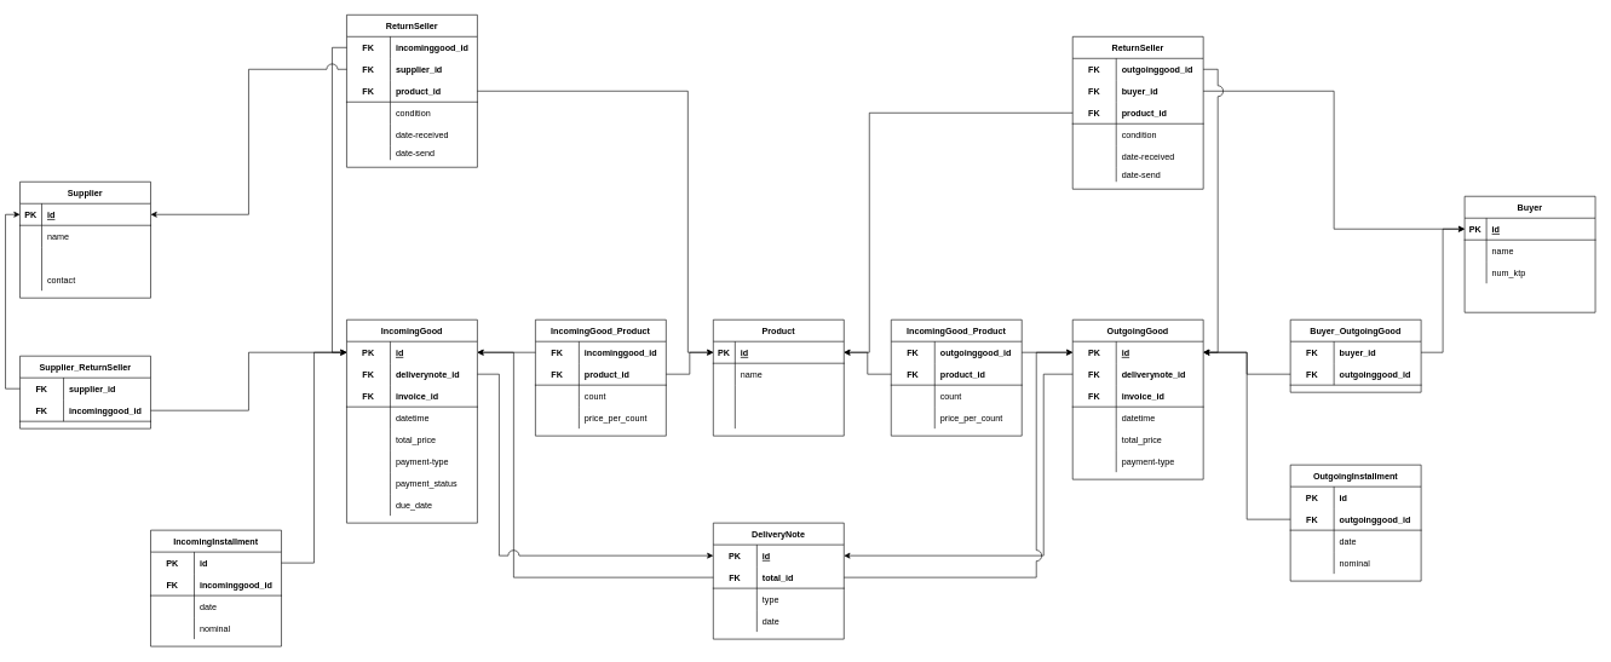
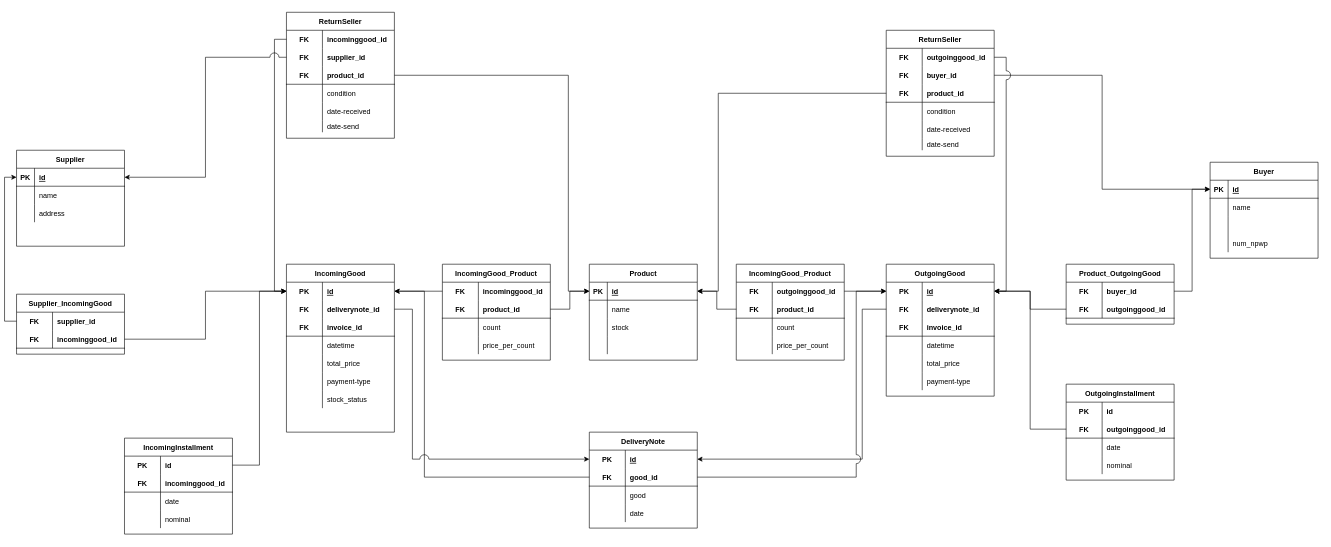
+ <mxCell id="64" value="address" style="shape=partialRectangle;connectable=0;fillColor=none;top=0;left=0;bottom=0;right=0;align=left;spacingLeft=6;overflow=hidden;" vertex="1" parent="62"><mxGeometry x="30" width="150" height="30" as="geometry" /></mxCell>
- <mxCell id="167" value="num_ktp" style="shape=partialRectangle;connectable=0;fillColor=none;top=0;left=0;bottom=0;right=0;align=left;spacingLeft=6;overflow=hidden;" vertex="1" parent="165"><mxGeometry x="30" width="150" height="30" as="geometry" /></mxCell>
- <mxCell id="67" value="contact" style="shape=partialRectangle;connectable=0;fillColor=none;top=0;left=0;bottom=0;right=0;align=left;spacingLeft=6;overflow=hidden;" vertex="1" parent="65"><mxGeometry x="30" width="150" height="30" as="geometry" /></mxCell>
+ <mxCell id="170" value="num_npwp" style="shape=partialRectangle;connectable=0;fillColor=none;top=0;left=0;bottom=0;right=0;align=left;spacingLeft=6;overflow=hidden;" vertex="1" parent="168"><mxGeometry x="30" width="150" height="30" as="geometry" /></mxCell>
- <mxCell id="150" value="Buyer_OutgoingGood" style="shape=table;startSize=30;container=1;collapsible=1;childLayout=tableLayout;fixedRows=1;rowLines=0;fontStyle=1;align=center;resizeLast=1;" vertex="1" parent="1"><mxGeometry x="1770" y="440" width="180" height="100" as="geometry" /></mxCell>
+ <mxCell id="150" value="Product_OutgoingGood" style="shape=table;startSize=30;container=1;collapsible=1;childLayout=tableLayout;fixedRows=1;rowLines=0;fontStyle=1;align=center;resizeLast=1;" vertex="1" parent="1"><mxGeometry x="1770" y="440" width="180" height="100" as="geometry" /></mxCell>
- <mxCell id="68" value="Supplier_ReturnSeller" style="shape=table;startSize=30;container=1;collapsible=1;childLayout=tableLayout;fixedRows=1;rowLines=0;fontStyle=1;align=center;resizeLast=1;" vertex="1" parent="1"><mxGeometry x="20" y="490" width="180" height="100" as="geometry" /></mxCell>
+ <mxCell id="68" value="Supplier_IncomingGood" style="shape=table;startSize=30;container=1;collapsible=1;childLayout=tableLayout;fixedRows=1;rowLines=0;fontStyle=1;align=center;resizeLast=1;" vertex="1" parent="1"><mxGeometry x="20" y="490" width="180" height="100" as="geometry" /></mxCell>
+ <mxCell id="11" value="stock" style="shape=partialRectangle;connectable=0;fillColor=none;top=0;left=0;bottom=0;right=0;align=left;spacingLeft=6;overflow=hidden;" vertex="1" parent="9"><mxGeometry x="30" width="150" height="30" as="geometry" /></mxCell>
- <mxCell id="36" value="payment_status" style="shape=partialRectangle;connectable=0;fillColor=none;top=0;left=0;bottom=0;right=0;align=left;spacingLeft=6;overflow=hidden;" vertex="1" parent="34"><mxGeometry x="60" width="120" height="30" as="geometry" /></mxCell>
+ <mxCell id="36" value="stock_status" style="shape=partialRectangle;connectable=0;fillColor=none;top=0;left=0;bottom=0;right=0;align=left;spacingLeft=6;overflow=hidden;" vertex="1" parent="34"><mxGeometry x="60" width="120" height="30" as="geometry" /></mxCell>
- <mxCell id="39" value="due_date" style="shape=partialRectangle;connectable=0;fillColor=none;top=0;left=0;bottom=0;right=0;align=left;spacingLeft=6;overflow=hidden;" vertex="1" parent="37"><mxGeometry x="60" width="120" height="30" as="geometry" /></mxCell>
- <mxCell id="46" value="total_id" style="shape=partialRectangle;connectable=0;fillColor=none;top=0;left=0;bottom=0;right=0;align=left;spacingLeft=6;fontStyle=1;overflow=hidden;" vertex="1" parent="44"><mxGeometry x="60" width="120" height="30" as="geometry" /></mxCell>
+ <mxCell id="46" value="good_id" style="shape=partialRectangle;connectable=0;fillColor=none;top=0;left=0;bottom=0;right=0;align=left;spacingLeft=6;fontStyle=1;overflow=hidden;" vertex="1" parent="44"><mxGeometry x="60" width="120" height="30" as="geometry" /></mxCell>
- <mxCell id="49" value="type" style="shape=partialRectangle;connectable=0;fillColor=none;top=0;left=0;bottom=0;right=0;align=left;spacingLeft=6;overflow=hidden;" vertex="1" parent="47"><mxGeometry x="60" width="120" height="30" as="geometry" /></mxCell>
+ <mxCell id="49" value="good" style="shape=partialRectangle;connectable=0;fillColor=none;top=0;left=0;bottom=0;right=0;align=left;spacingLeft=6;overflow=hidden;" vertex="1" parent="47"><mxGeometry x="60" width="120" height="30" as="geometry" /></mxCell>
